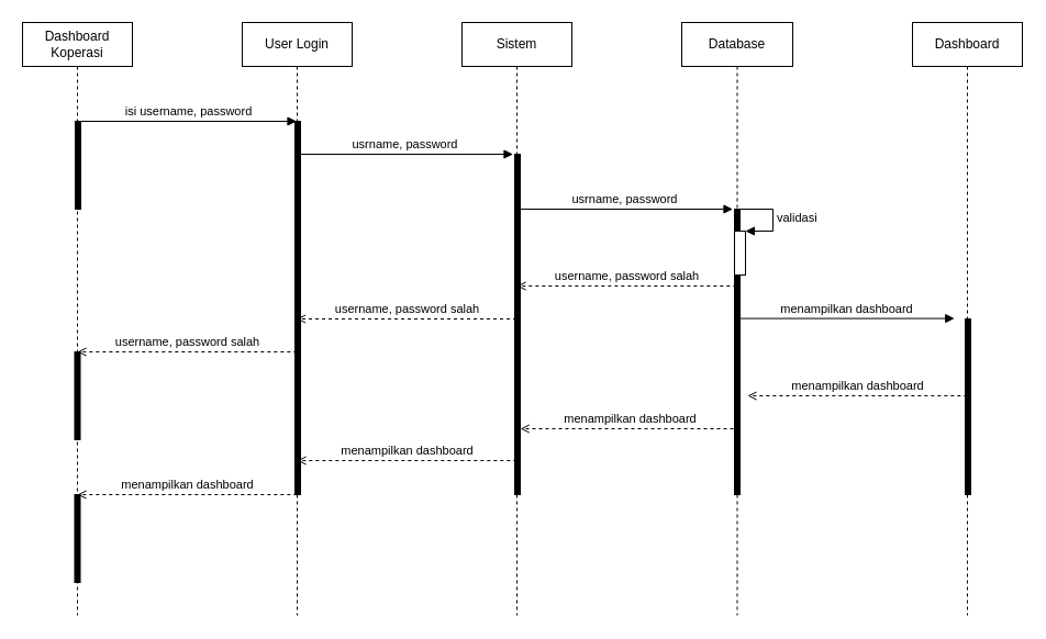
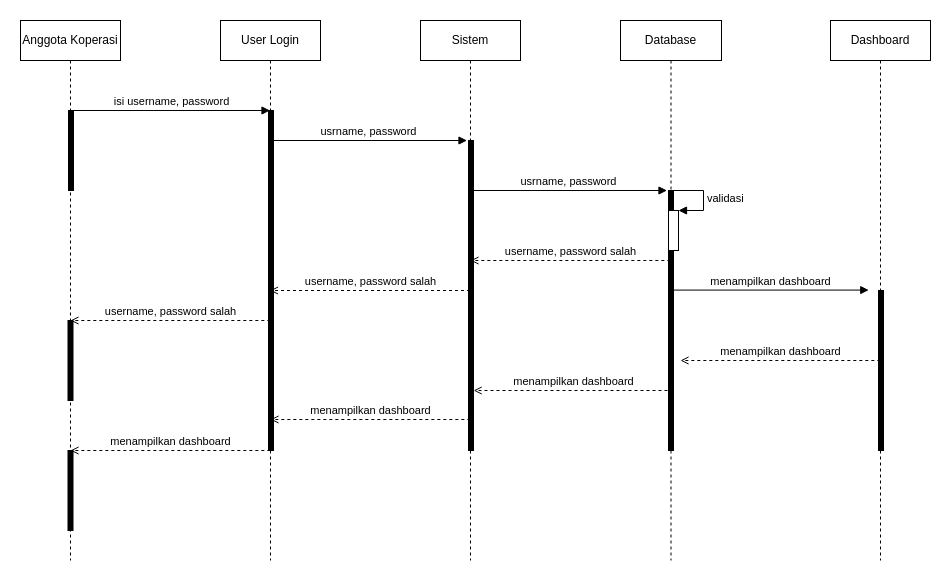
- <mxCell id="2" value="Dashboard Koperasi" style="shape=umlLifeline;perimeter=lifelinePerimeter;whiteSpace=wrap;html=1;container=1;collapsible=0;recursiveResize=0;outlineConnect=0;" vertex="1" parent="1"><mxGeometry x="20" y="20" width="100" height="540" as="geometry" /></mxCell>
+ <mxCell id="2" value="Anggota Koperasi" style="shape=umlLifeline;perimeter=lifelinePerimeter;whiteSpace=wrap;html=1;container=1;collapsible=0;recursiveResize=0;outlineConnect=0;" vertex="1" parent="1"><mxGeometry x="20" y="20" width="100" height="540" as="geometry" /></mxCell>
